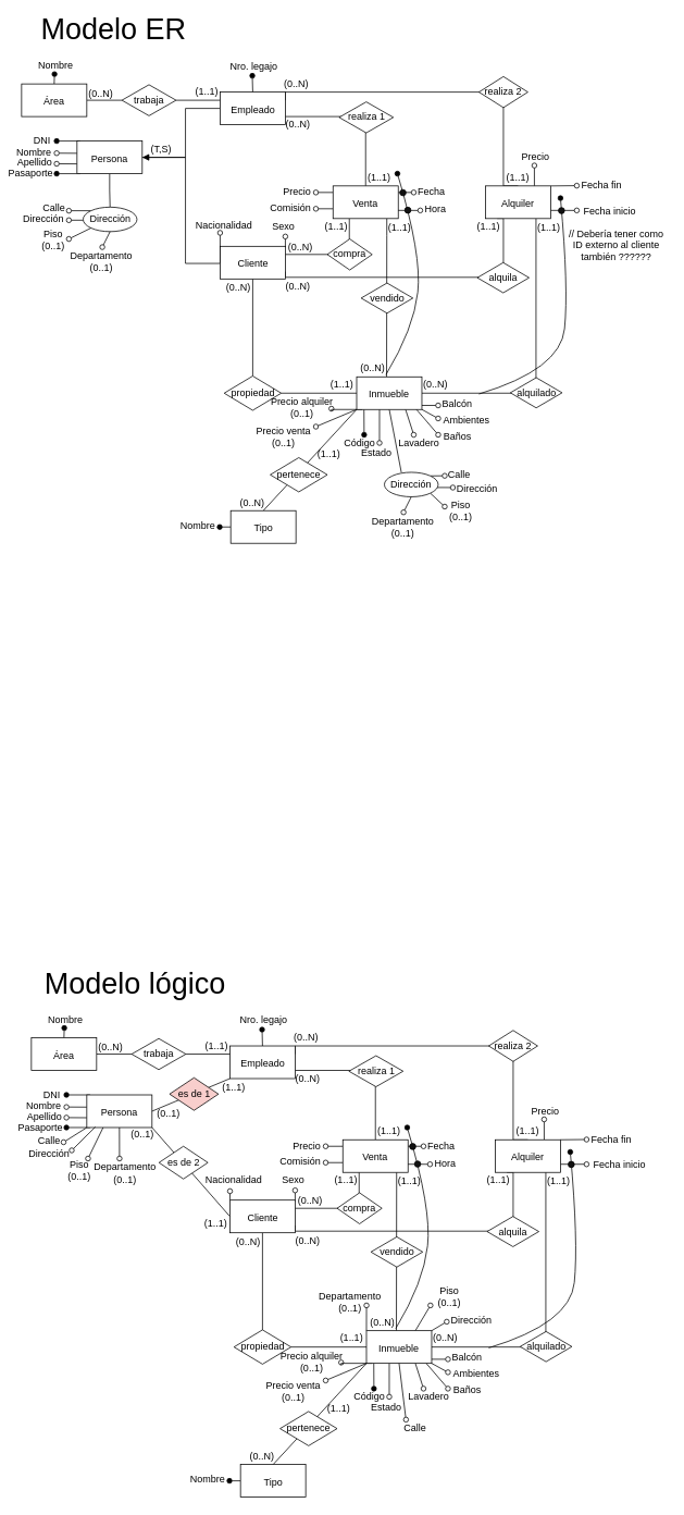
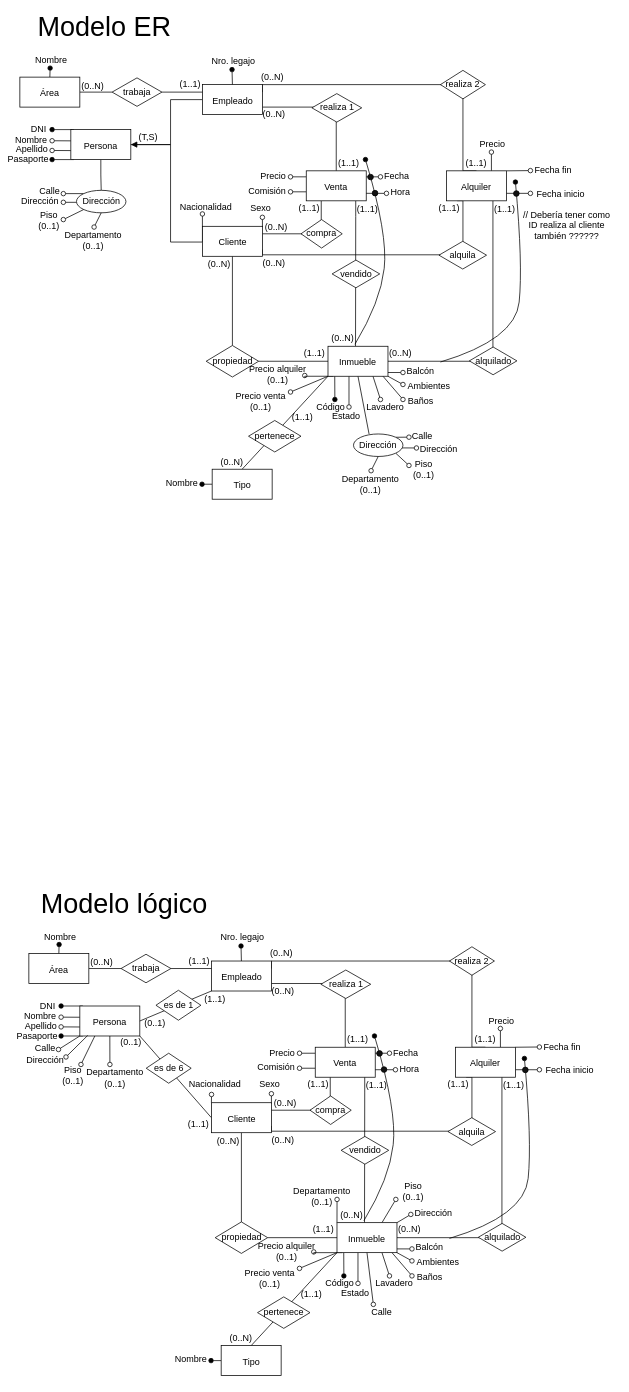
- <mxCell id="111" value="// Debería tener como ID externo al cliente también ??????" style="text;html=1;strokeColor=none;fillColor=none;align=center;verticalAlign=middle;whiteSpace=wrap;rounded=0;fontSize=12;" parent="1" vertex="1"><mxGeometry x="694" y="285" width="123" height="30" as="geometry" /></mxCell>
+ <mxCell id="111" value="// Debería tener como ID realiza al cliente también ??????" style="text;html=1;strokeColor=none;fillColor=none;align=center;verticalAlign=middle;whiteSpace=wrap;rounded=0;fontSize=12;" parent="1" vertex="1"><mxGeometry x="694" y="285" width="123" height="30" as="geometry" /></mxCell>
- <mxCell id="243" value="es de 1" style="rhombus;whiteSpace=wrap;html=1;fontSize=12;fillColor=#f8cecc;" parent="1" vertex="1"><mxGeometry x="207.5" y="1320" width="60" height="40" as="geometry" /></mxCell>
+ <mxCell id="243" value="es de 1" style="rhombus;whiteSpace=wrap;html=1;fontSize=12;fillColor=#FFFFFF;" parent="1" vertex="1"><mxGeometry x="207.5" y="1320" width="60" height="40" as="geometry" /></mxCell>
- <mxCell id="244" value="es de 2" style="rhombus;whiteSpace=wrap;html=1;fontSize=12;fillColor=#FFFFFF;" parent="1" vertex="1"><mxGeometry x="194.5" y="1404" width="60" height="40" as="geometry" /></mxCell>
+ <mxCell id="244" value="es de 6" style="rhombus;whiteSpace=wrap;html=1;fontSize=12;fillColor=#FFFFFF;" parent="1" vertex="1"><mxGeometry x="194.5" y="1404" width="60" height="40" as="geometry" /></mxCell>
